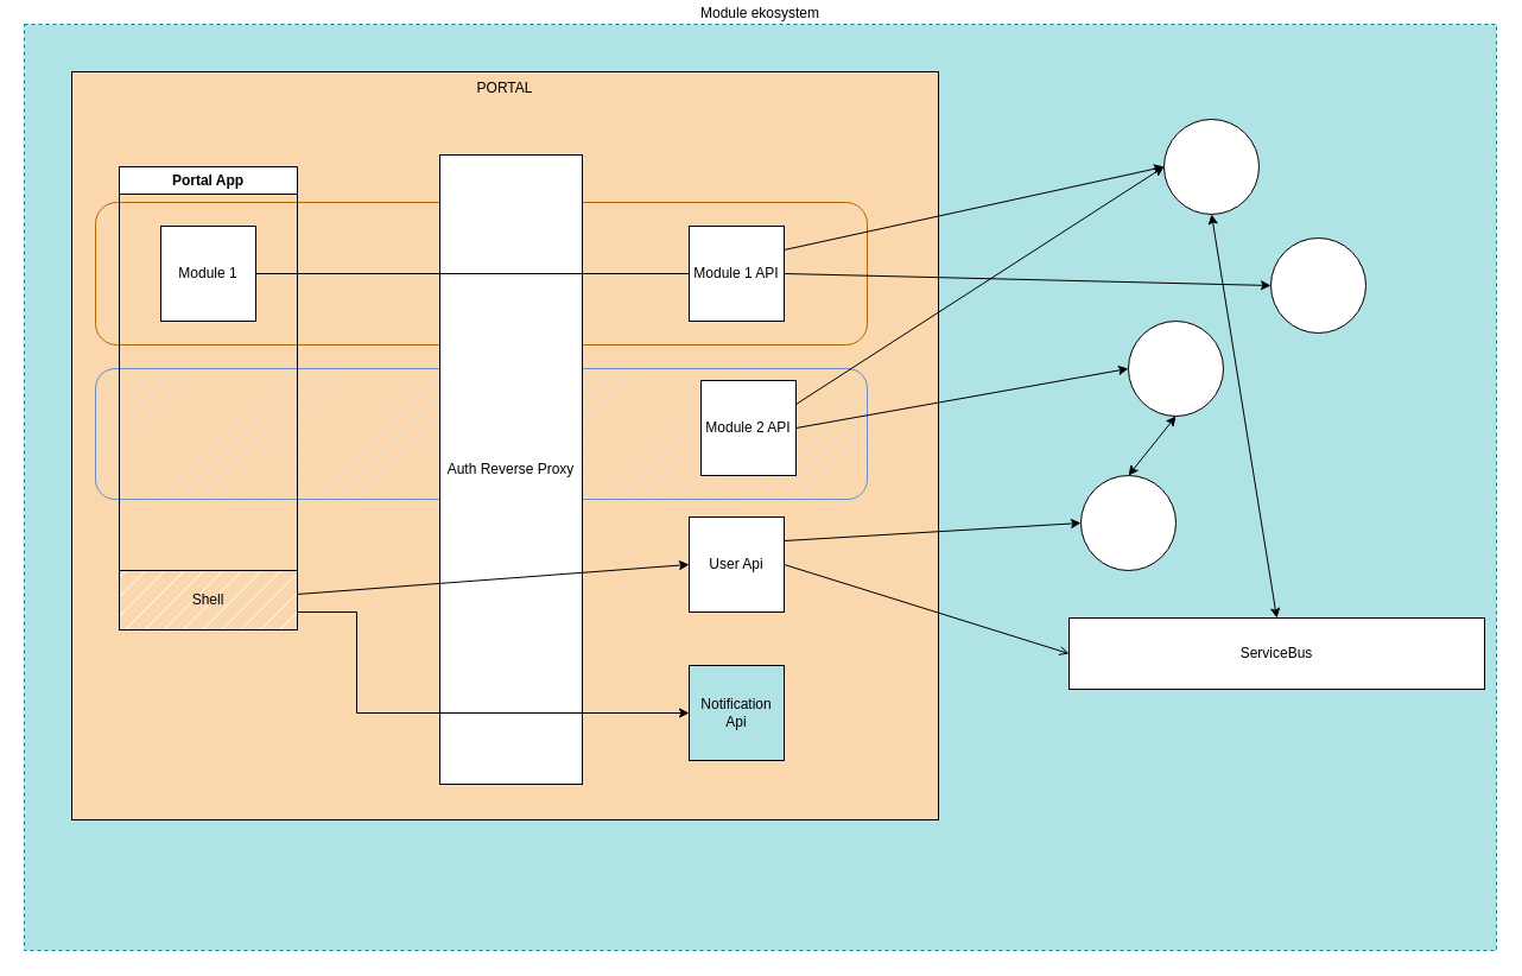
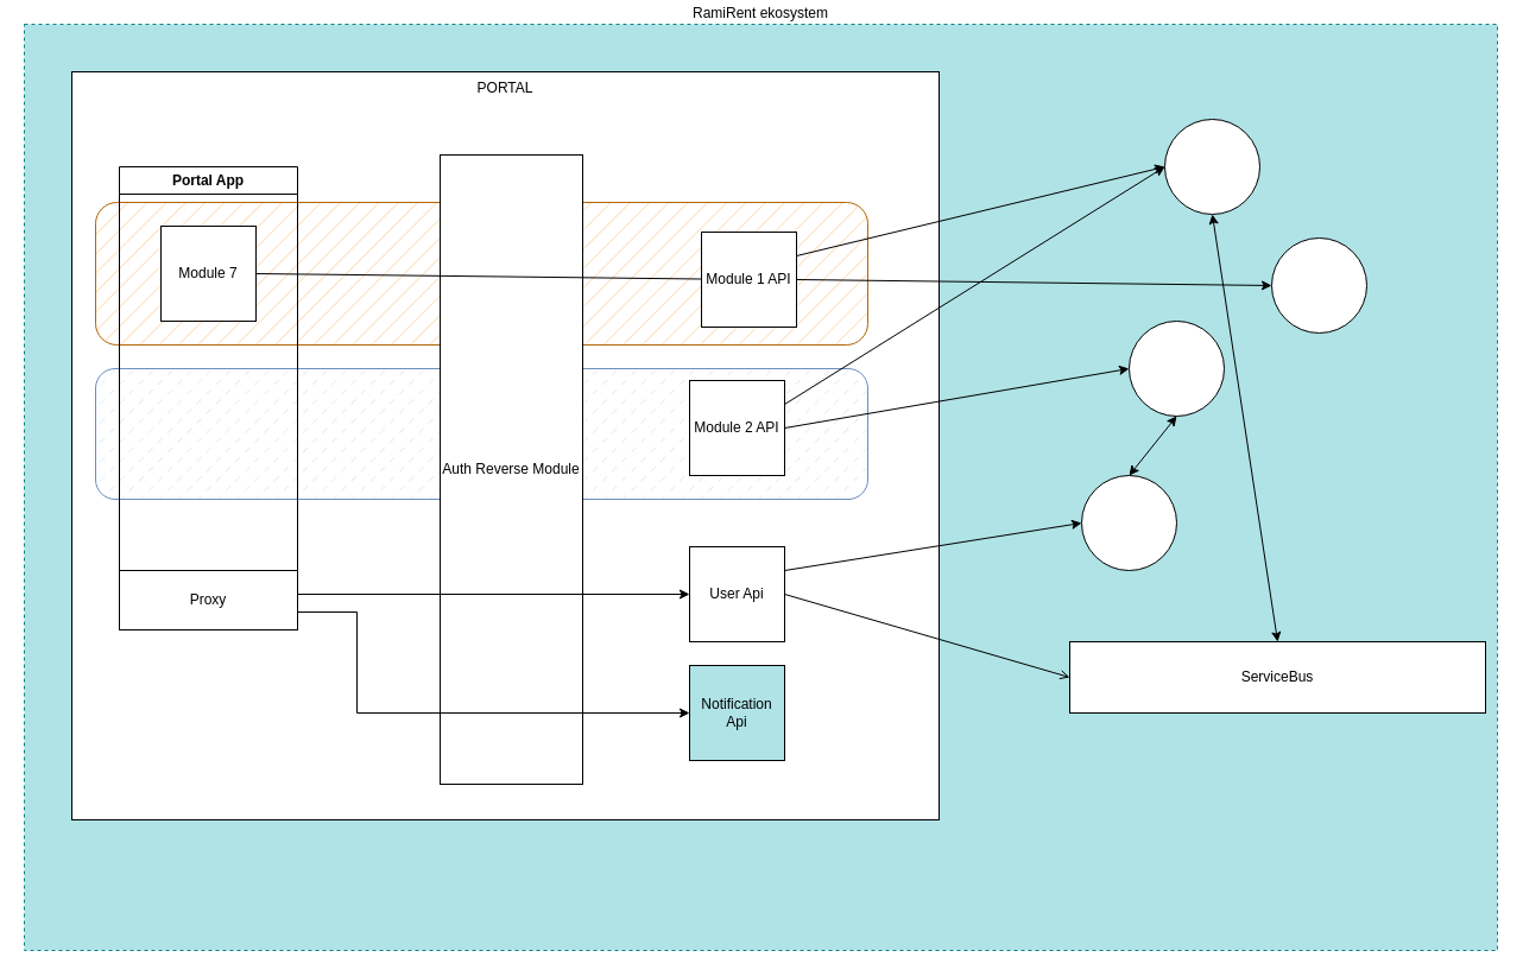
- <mxCell id="2" value="Module ekosystem" style="rounded=0;whiteSpace=wrap;html=1;fillStyle=auto;dashed=1;labelPosition=center;verticalLabelPosition=top;align=center;verticalAlign=bottom;fillColor=#b0e3e6;strokeColor=#0e8088;" vertex="1" parent="1"><mxGeometry x="20" y="20" width="1240" height="780" as="geometry" /></mxCell>
+ <mxCell id="2" value="RamiRent ekosystem" style="rounded=0;whiteSpace=wrap;html=1;fillStyle=auto;dashed=1;labelPosition=center;verticalLabelPosition=top;align=center;verticalAlign=bottom;fillColor=#b0e3e6;strokeColor=#0e8088;" vertex="1" parent="1"><mxGeometry x="20" y="20" width="1240" height="780" as="geometry" /></mxCell>
- <mxCell id="3" value="PORTAL" style="rounded=0;whiteSpace=wrap;html=1;fillStyle=auto;verticalAlign=top;fillColor=#fad7ac;" vertex="1" parent="1"><mxGeometry x="60" y="60" width="730" height="630" as="geometry" /></mxCell>
+ <mxCell id="3" value="PORTAL" style="rounded=0;whiteSpace=wrap;html=1;fillStyle=auto;verticalAlign=top;" vertex="1" parent="1"><mxGeometry x="60" y="60" width="730" height="630" as="geometry" /></mxCell>
- <mxCell id="7" value="Module 1" style="whiteSpace=wrap;html=1;aspect=fixed;" vertex="1" parent="6"><mxGeometry x="35" y="50" width="80" height="80" as="geometry" /></mxCell>
+ <mxCell id="7" value="Module 7" style="whiteSpace=wrap;html=1;aspect=fixed;" vertex="1" parent="6"><mxGeometry x="35" y="50" width="80" height="80" as="geometry" /></mxCell>
- <mxCell id="9" value="Module 1 API" style="whiteSpace=wrap;html=1;aspect=fixed;" vertex="1" parent="1"><mxGeometry x="580" y="190" width="80" height="80" as="geometry" /></mxCell>
+ <mxCell id="9" value="Module 1 API" style="whiteSpace=wrap;html=1;aspect=fixed;" vertex="1" parent="1"><mxGeometry x="590" y="195" width="80" height="80" as="geometry" /></mxCell>
- <mxCell id="10" value="Module 2 API" style="whiteSpace=wrap;html=1;aspect=fixed;" vertex="1" parent="1"><mxGeometry x="590" y="320" width="80" height="80" as="geometry" /></mxCell>
+ <mxCell id="10" value="Module 2 API" style="whiteSpace=wrap;html=1;aspect=fixed;" vertex="1" parent="1"><mxGeometry x="580" y="320" width="80" height="80" as="geometry" /></mxCell>
- <mxCell id="12" value="Auth Reverse Proxy" style="rounded=0;whiteSpace=wrap;html=1;" vertex="1" parent="1"><mxGeometry x="370" y="130" width="120" height="530" as="geometry" /></mxCell>
+ <mxCell id="12" value="Auth Reverse Module" style="rounded=0;whiteSpace=wrap;html=1;" vertex="1" parent="1"><mxGeometry x="370" y="130" width="120" height="530" as="geometry" /></mxCell>
- <mxCell id="13" value="User Api" style="whiteSpace=wrap;html=1;aspect=fixed;" vertex="1" parent="1"><mxGeometry x="580" y="435" width="80" height="80" as="geometry" /></mxCell>
+ <mxCell id="13" value="User Api" style="whiteSpace=wrap;html=1;aspect=fixed;" vertex="1" parent="1"><mxGeometry x="580" y="460" width="80" height="80" as="geometry" /></mxCell>
- <mxCell id="8" value="Shell" style="rounded=0;whiteSpace=wrap;html=1;fillStyle=hatch;gradientColor=none;" vertex="1" parent="6"><mxGeometry y="340" width="150" height="50" as="geometry" /></mxCell>
+ <mxCell id="8" value="Proxy" style="rounded=0;whiteSpace=wrap;html=1;fillStyle=hatch;gradientColor=none;" vertex="1" parent="6"><mxGeometry y="340" width="150" height="50" as="geometry" /></mxCell>
- <mxCell id="20" value="ServiceBus" style="rounded=0;whiteSpace=wrap;html=1;fillStyle=auto;gradientColor=none;" vertex="1" parent="1"><mxGeometry x="900" y="520" width="350" height="60" as="geometry" /></mxCell>
+ <mxCell id="20" value="ServiceBus" style="rounded=0;whiteSpace=wrap;html=1;fillStyle=auto;gradientColor=none;" vertex="1" parent="1"><mxGeometry x="900" y="540" width="350" height="60" as="geometry" /></mxCell>
